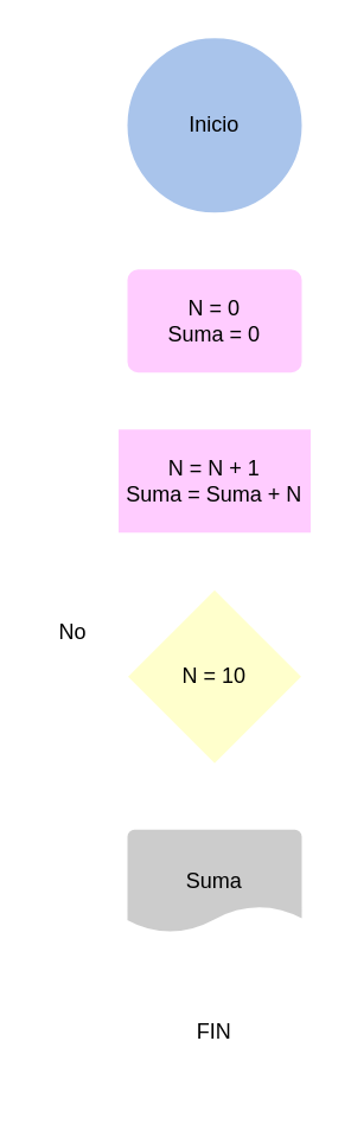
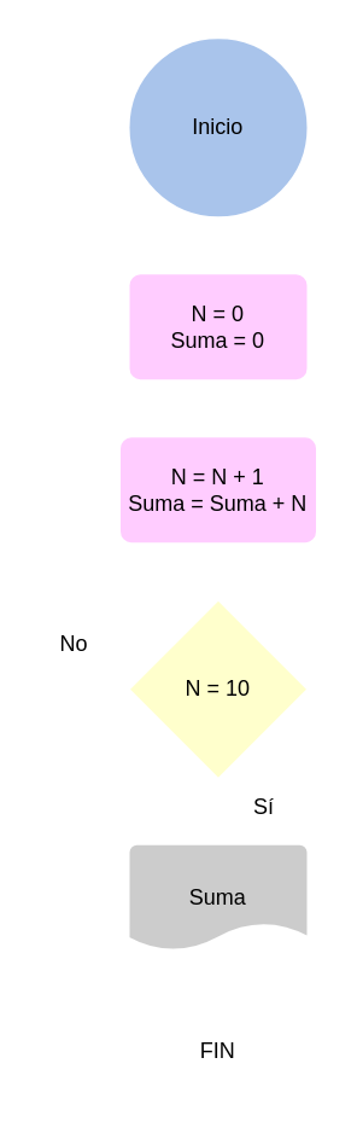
- <mxCell id="6" value="&lt;div&gt;N = N + 1&lt;/div&gt;&lt;div&gt;Suma = Suma + N&lt;br&gt;&lt;/div&gt;" style="whiteSpace=wrap;html=1;absoluteArcSize=1;arcSize=14;strokeWidth=2;fillColor=#FFCCFF;strokeColor=#FFFFFF;rounded=0;" vertex="1" parent="1"><mxGeometry x="65" y="240" width="110" height="60" as="geometry" /></mxCell>
+ <mxCell id="6" value="&lt;div&gt;N = N + 1&lt;/div&gt;&lt;div&gt;Suma = Suma + N&lt;br&gt;&lt;/div&gt;" style="rounded=1;whiteSpace=wrap;html=1;absoluteArcSize=1;arcSize=14;strokeWidth=2;fillColor=#FFCCFF;strokeColor=#FFFFFF;" vertex="1" parent="1"><mxGeometry x="65" y="240" width="110" height="60" as="geometry" /></mxCell>
+ <mxCell id="14" value="Sí" style="text;html=1;align=center;verticalAlign=middle;resizable=0;points=[];autosize=1;strokeColor=none;fillColor=none;" vertex="1" parent="1"><mxGeometry x="130" y="430" width="30" height="30" as="geometry" /></mxCell>
